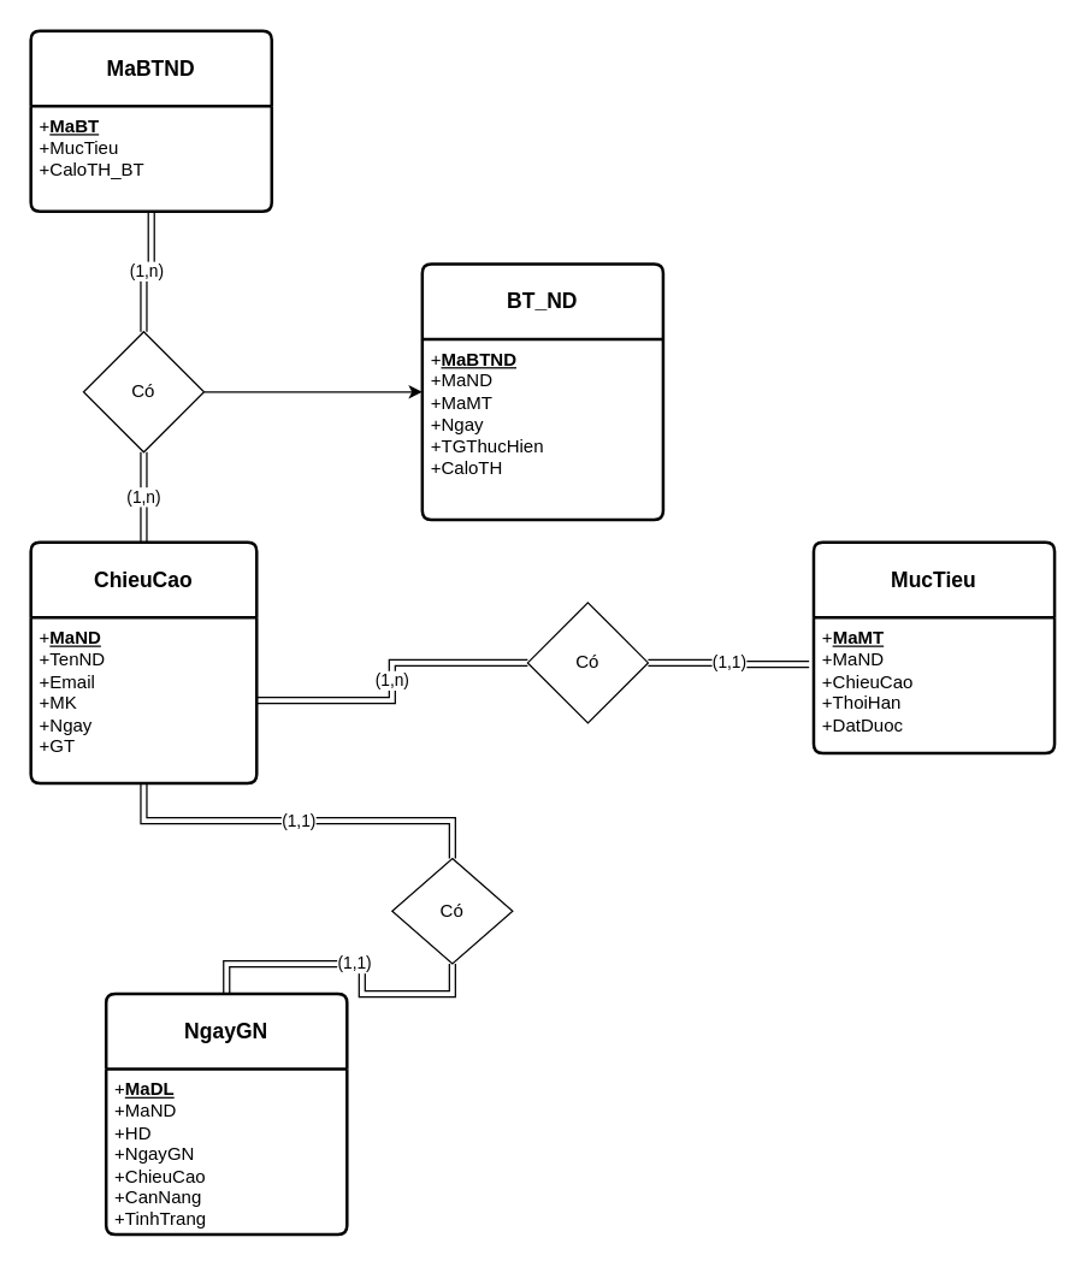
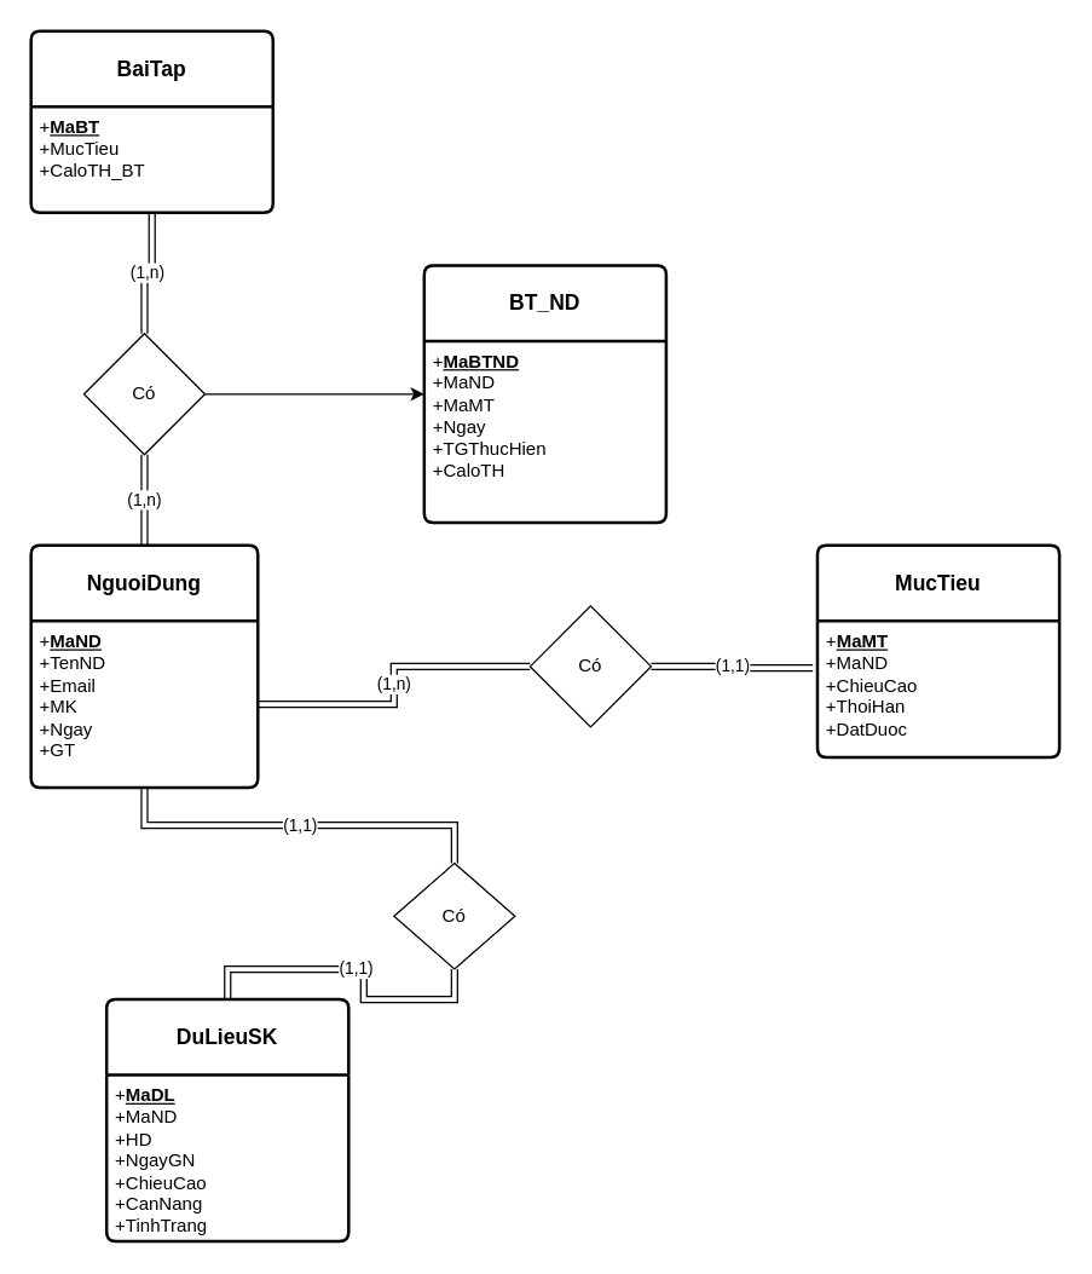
- <mxCell id="6" value="&lt;b&gt;MaBTND&lt;/b&gt;" style="swimlane;childLayout=stackLayout;horizontal=1;startSize=50;horizontalStack=0;rounded=1;fontSize=14;fontStyle=0;strokeWidth=2;resizeParent=0;resizeLast=1;shadow=0;dashed=0;align=center;arcSize=4;whiteSpace=wrap;html=1;" vertex="1" parent="1"><mxGeometry x="20" y="20" width="160" height="120" as="geometry" /></mxCell>
+ <mxCell id="6" value="&lt;b&gt;BaiTap&lt;/b&gt;" style="swimlane;childLayout=stackLayout;horizontal=1;startSize=50;horizontalStack=0;rounded=1;fontSize=14;fontStyle=0;strokeWidth=2;resizeParent=0;resizeLast=1;shadow=0;dashed=0;align=center;arcSize=4;whiteSpace=wrap;html=1;" vertex="1" parent="1"><mxGeometry x="20" y="20" width="160" height="120" as="geometry" /></mxCell>
- <mxCell id="2" value="&lt;b&gt;ChieuCao&lt;/b&gt;" style="swimlane;childLayout=stackLayout;horizontal=1;startSize=50;horizontalStack=0;rounded=1;fontSize=14;fontStyle=0;strokeWidth=2;resizeParent=0;resizeLast=1;shadow=0;dashed=0;align=center;arcSize=4;whiteSpace=wrap;html=1;" vertex="1" parent="1"><mxGeometry x="20" y="360" width="150" height="160" as="geometry" /></mxCell>
+ <mxCell id="2" value="&lt;b&gt;NguoiDung&lt;/b&gt;" style="swimlane;childLayout=stackLayout;horizontal=1;startSize=50;horizontalStack=0;rounded=1;fontSize=14;fontStyle=0;strokeWidth=2;resizeParent=0;resizeLast=1;shadow=0;dashed=0;align=center;arcSize=4;whiteSpace=wrap;html=1;" vertex="1" parent="1"><mxGeometry x="20" y="360" width="150" height="160" as="geometry" /></mxCell>
- <mxCell id="8" value="&lt;b&gt;NgayGN&lt;/b&gt;" style="swimlane;childLayout=stackLayout;horizontal=1;startSize=50;horizontalStack=0;rounded=1;fontSize=14;fontStyle=0;strokeWidth=2;resizeParent=0;resizeLast=1;shadow=0;dashed=0;align=center;arcSize=4;whiteSpace=wrap;html=1;" vertex="1" parent="1"><mxGeometry x="70" y="660" width="160" height="160" as="geometry" /></mxCell>
+ <mxCell id="8" value="&lt;b&gt;DuLieuSK&lt;/b&gt;" style="swimlane;childLayout=stackLayout;horizontal=1;startSize=50;horizontalStack=0;rounded=1;fontSize=14;fontStyle=0;strokeWidth=2;resizeParent=0;resizeLast=1;shadow=0;dashed=0;align=center;arcSize=4;whiteSpace=wrap;html=1;" vertex="1" parent="1"><mxGeometry x="70" y="660" width="160" height="160" as="geometry" /></mxCell>
